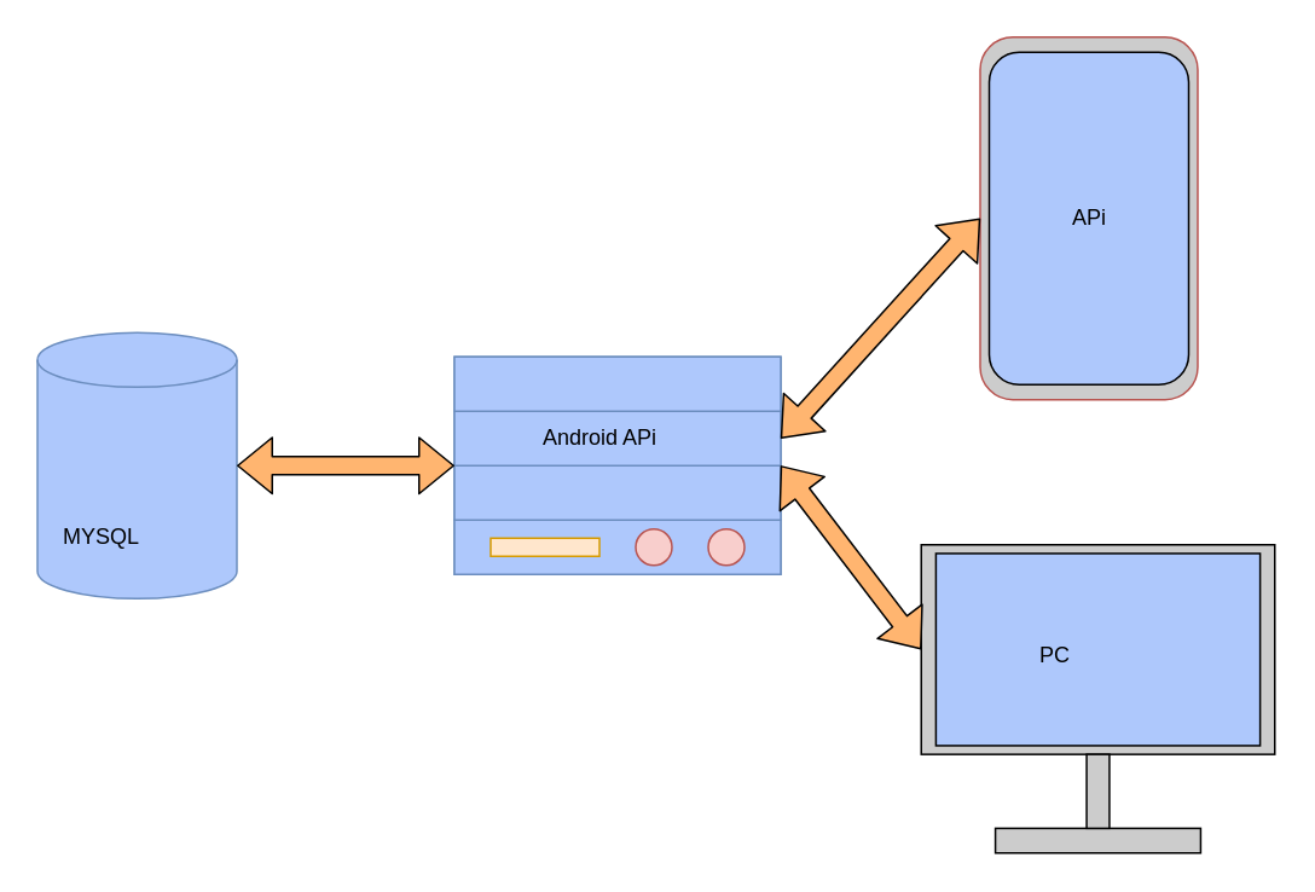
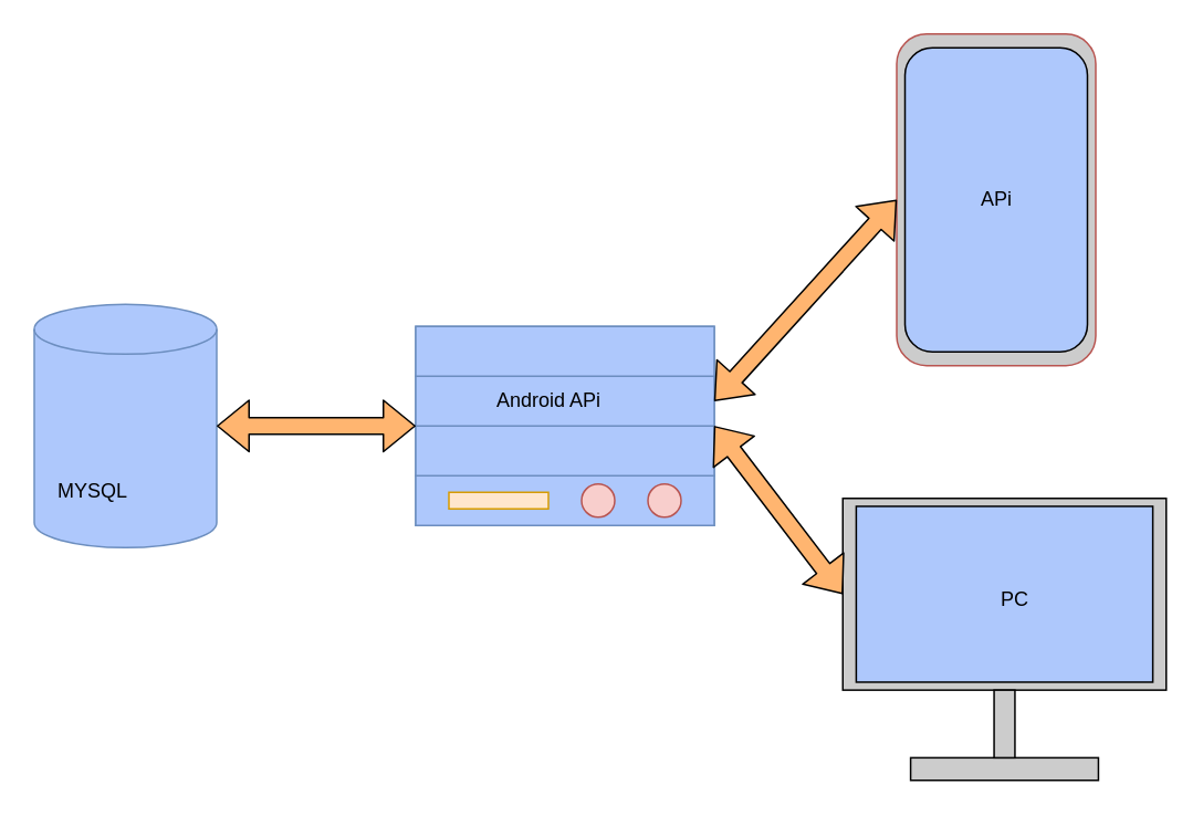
- <mxCell id="23" value="PC" style="text;html=1;align=center;verticalAlign=middle;resizable=0;points=[];autosize=1;" parent="18" vertex="1"><mxGeometry x="58.065" y="51" width="30" height="20" as="geometry" /></mxCell>
+ <mxCell id="23" value="PC" style="text;html=1;align=center;verticalAlign=middle;resizable=0;points=[];autosize=1;" parent="18" vertex="1"><mxGeometry x="88.065" y="51" width="30" height="20" as="geometry" /></mxCell>
